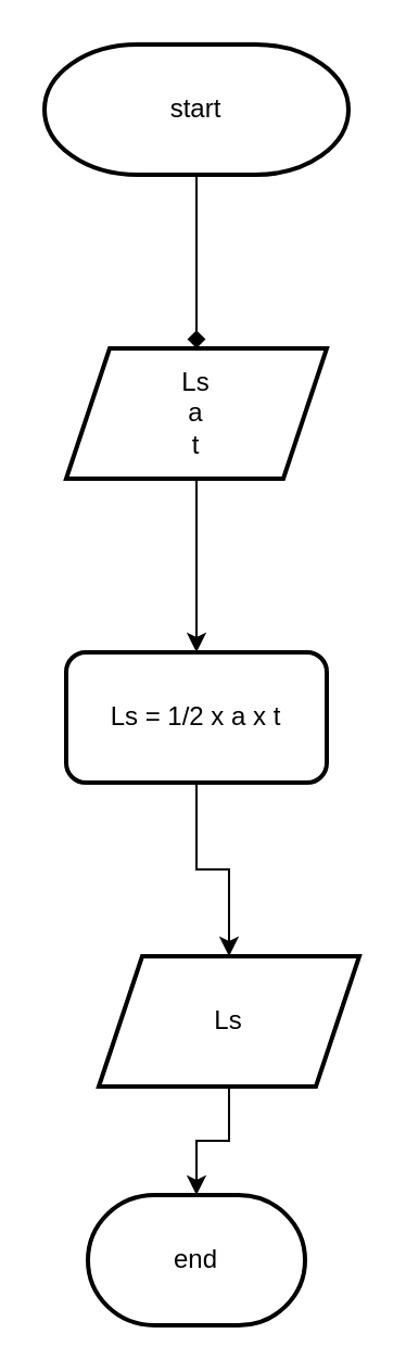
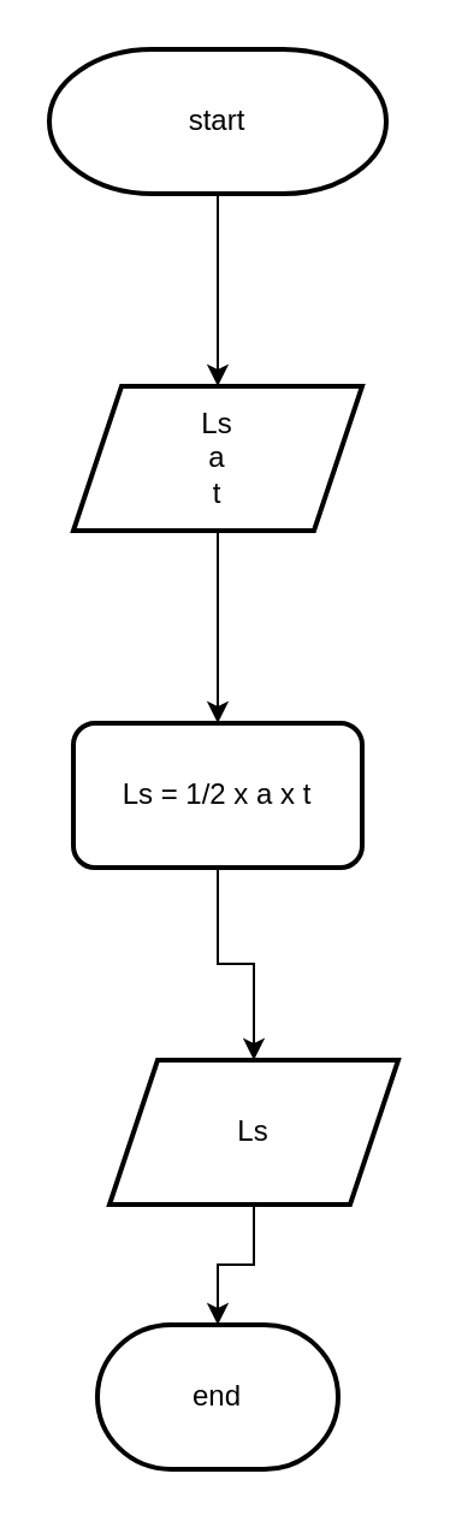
- <mxCell id="2" value="" style="edgeStyle=orthogonalEdgeStyle;rounded=0;orthogonalLoop=1;jettySize=auto;html=1;endArrow=diamond;" edge="1" parent="1" source="3" target="5"><mxGeometry relative="1" as="geometry" /></mxCell>
+ <mxCell id="2" value="" style="edgeStyle=orthogonalEdgeStyle;rounded=0;orthogonalLoop=1;jettySize=auto;html=1;" edge="1" parent="1" source="3" target="5"><mxGeometry relative="1" as="geometry" /></mxCell>
